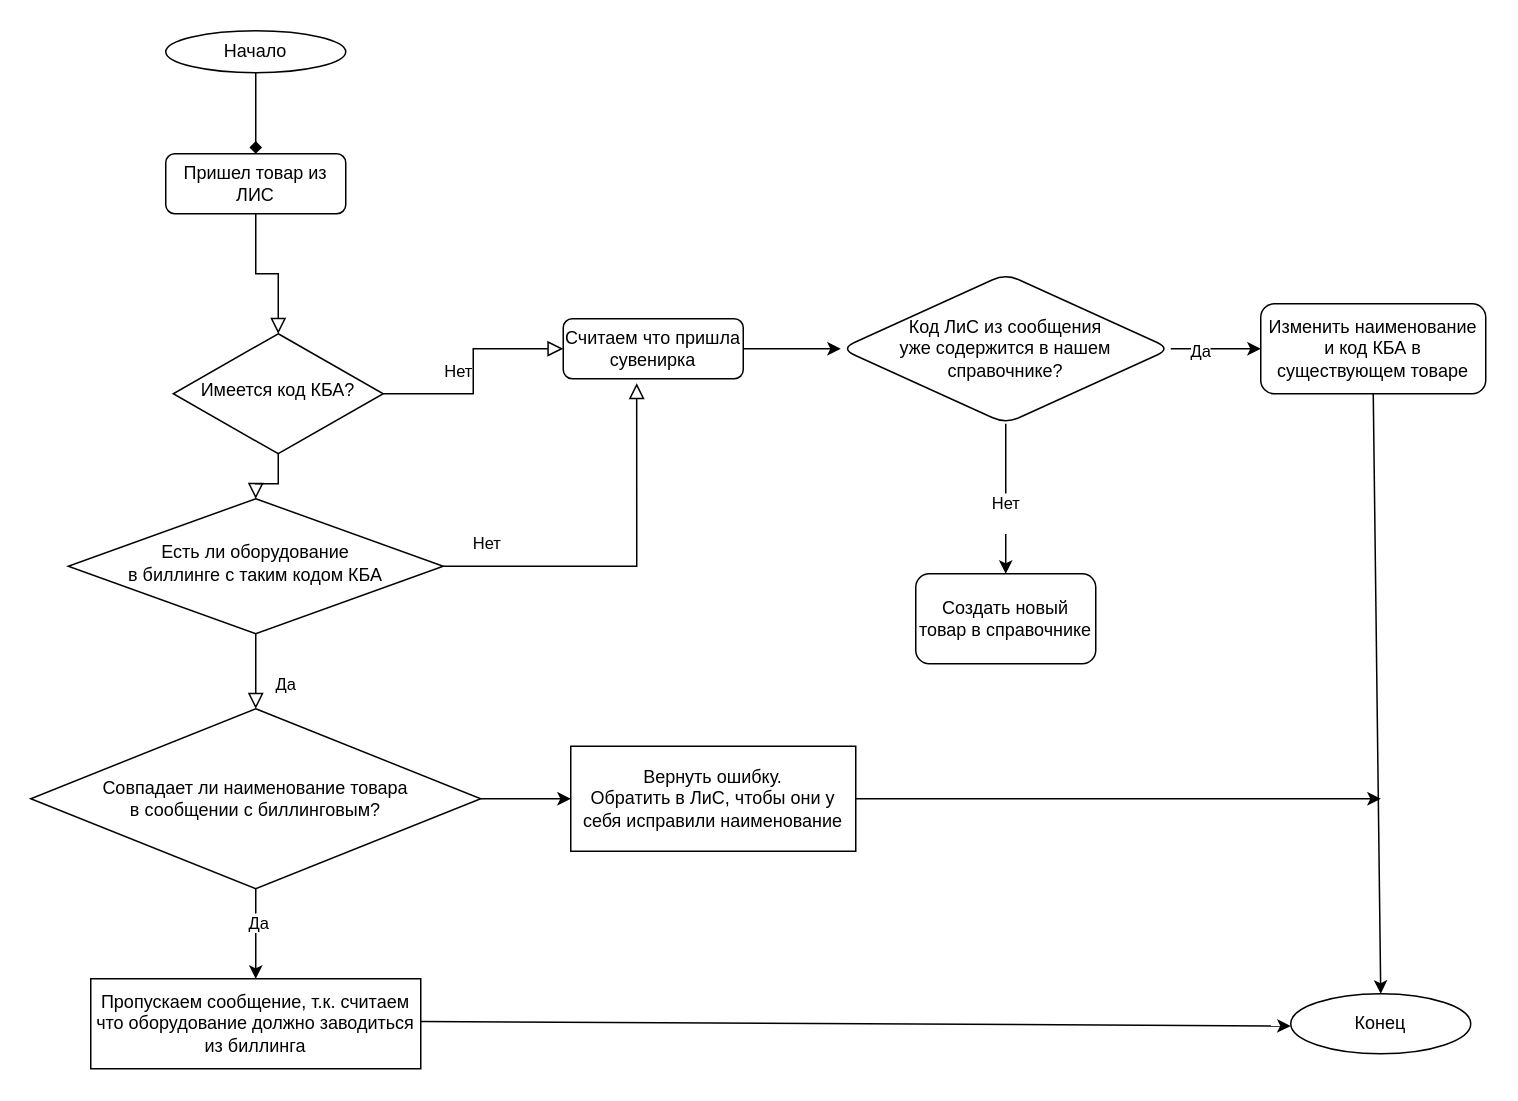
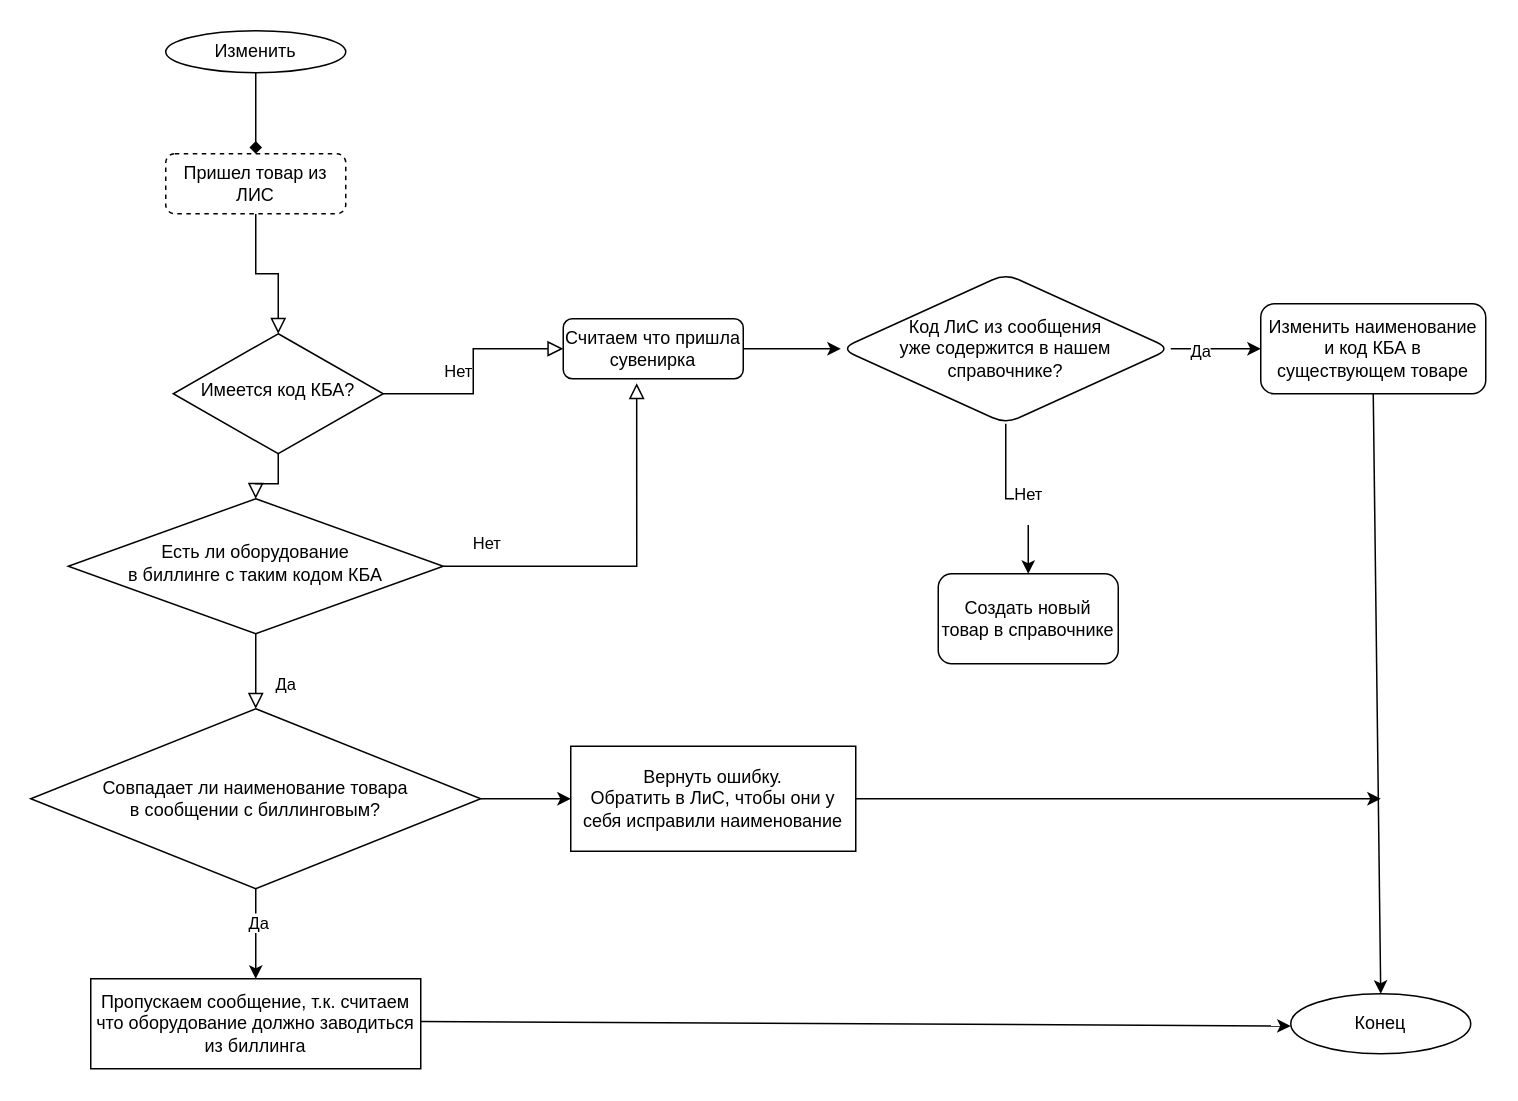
- <mxCell id="29" value="Начало" style="ellipse;whiteSpace=wrap;html=1;" vertex="1" parent="1"><mxGeometry x="110" y="20" width="120" height="28" as="geometry" /></mxCell>
+ <mxCell id="29" value="Изменить" style="ellipse;whiteSpace=wrap;html=1;" vertex="1" parent="1"><mxGeometry x="110" y="20" width="120" height="28" as="geometry" /></mxCell>
- <mxCell id="3" value="Пришел товар из ЛИС" style="rounded=1;whiteSpace=wrap;html=1;fontSize=12;glass=0;strokeWidth=1;shadow=0;" parent="1" vertex="1"><mxGeometry x="110" y="102" width="120" height="40" as="geometry" /></mxCell>
+ <mxCell id="3" value="Пришел товар из ЛИС" style="rounded=1;whiteSpace=wrap;html=1;fontSize=12;glass=0;strokeWidth=1;shadow=0;dashed=1;" parent="1" vertex="1"><mxGeometry x="110" y="102" width="120" height="40" as="geometry" /></mxCell>
- <mxCell id="23" value="Создать новый товар в справочнике" style="whiteSpace=wrap;html=1;rounded=1;glass=0;strokeWidth=1;shadow=0;" vertex="1" parent="1"><mxGeometry x="610" y="382" width="120" height="60" as="geometry" /></mxCell>
+ <mxCell id="23" value="Создать новый товар в справочнике" style="whiteSpace=wrap;html=1;rounded=1;glass=0;strokeWidth=1;shadow=0;" vertex="1" parent="1"><mxGeometry x="625" y="382" width="120" height="60" as="geometry" /></mxCell>
